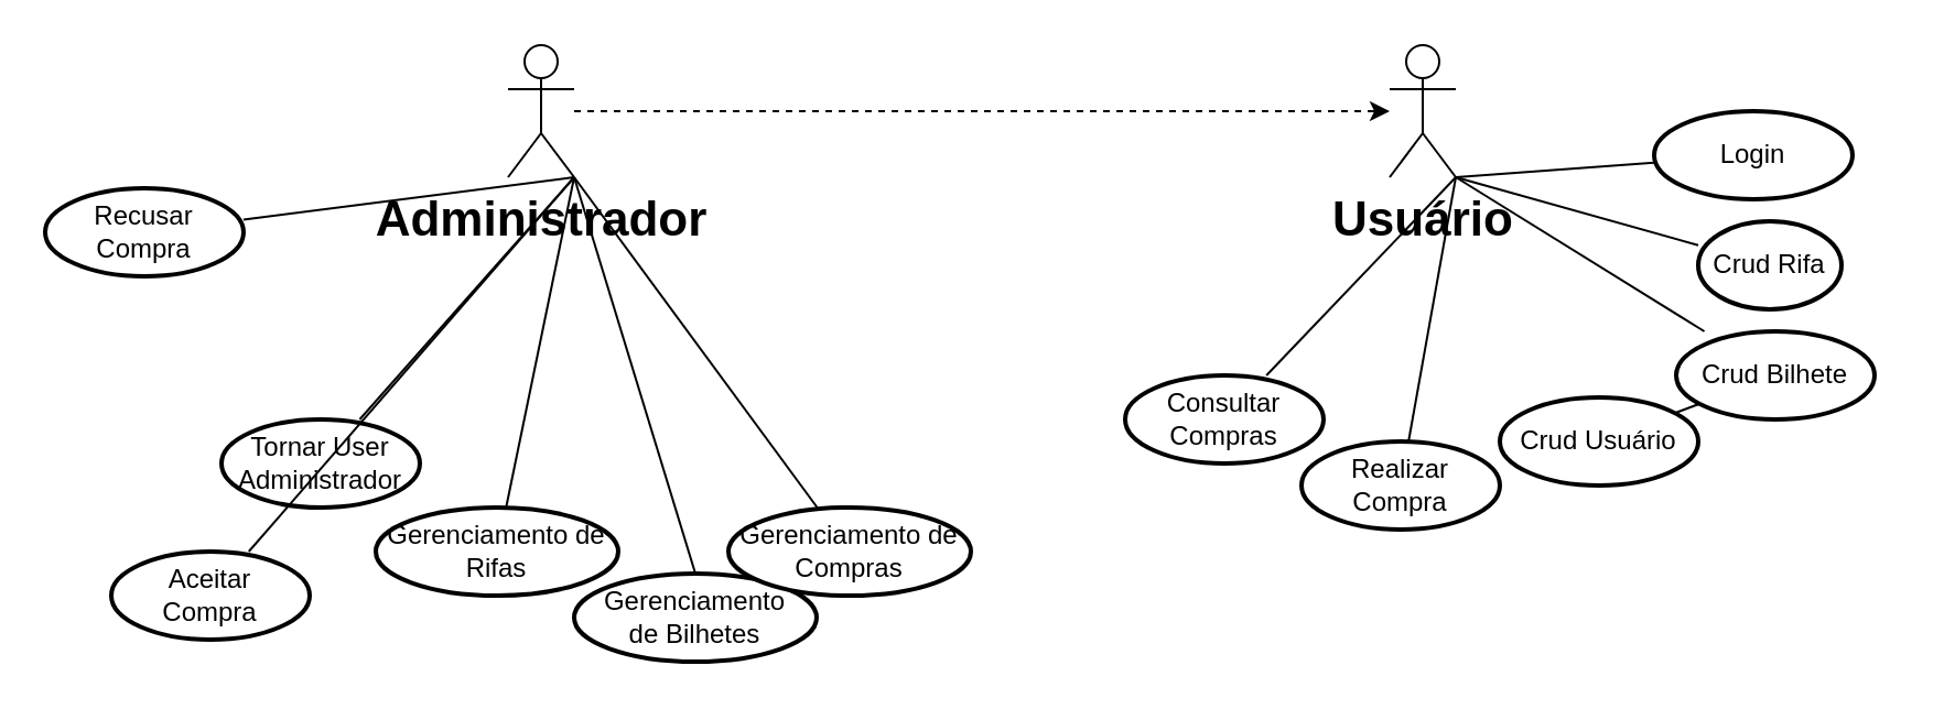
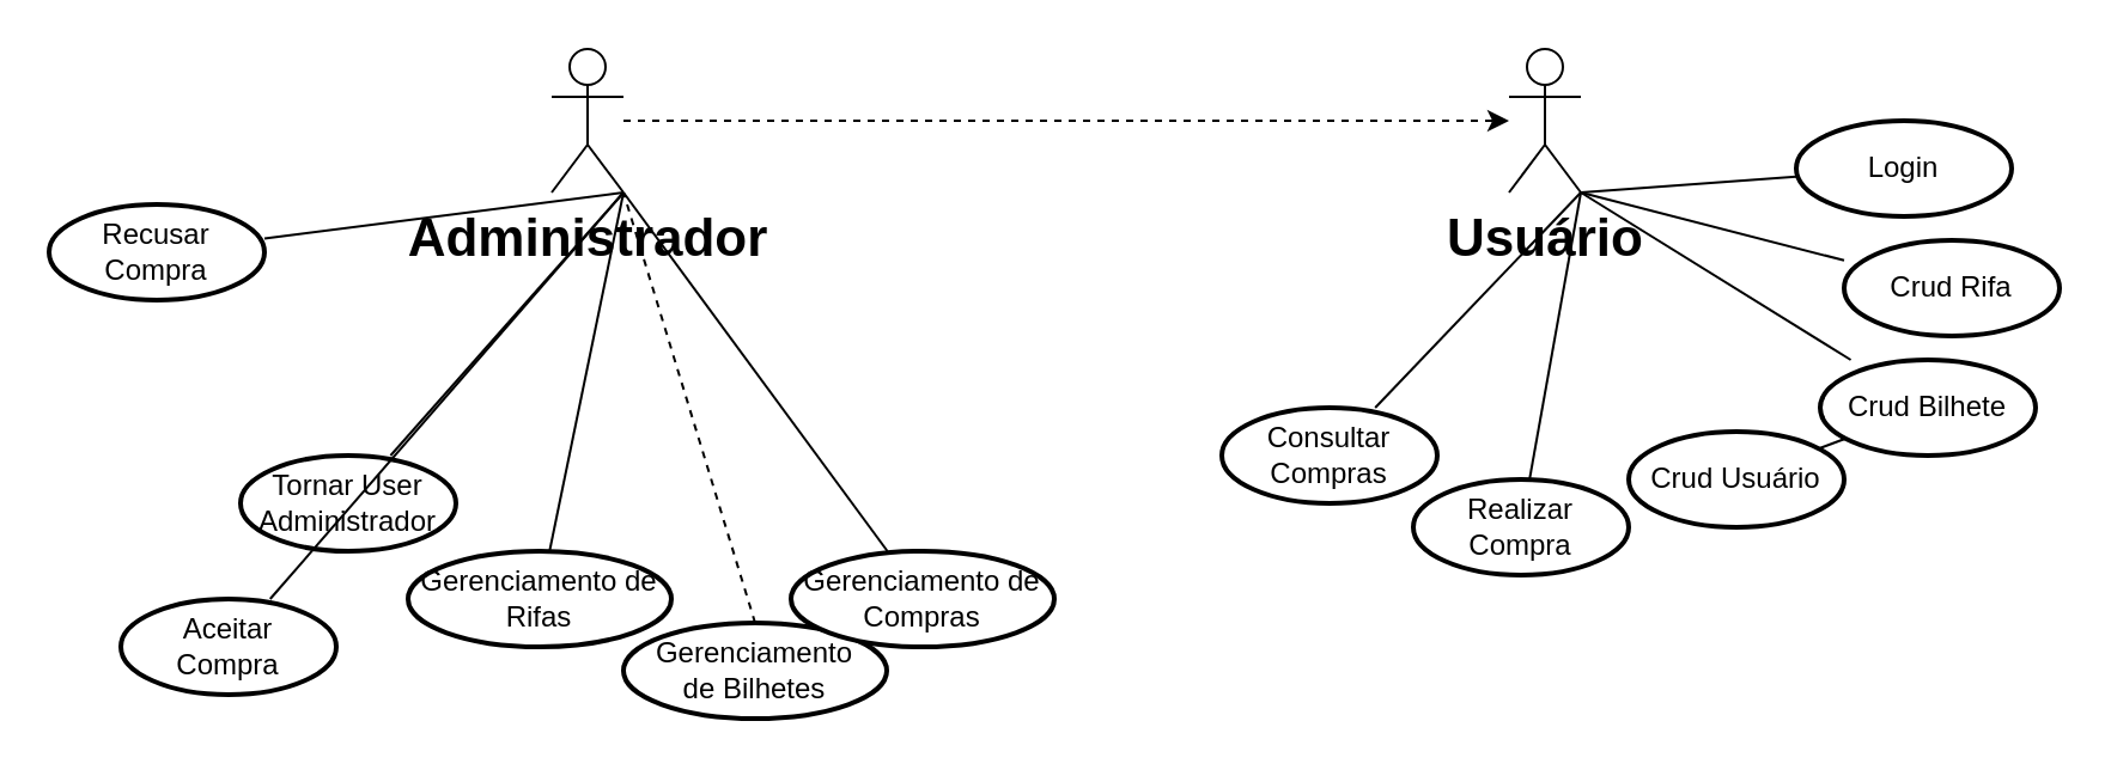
- <mxCell id="9" value="Crud Rifa" style="strokeWidth=2;html=1;shape=mxgraph.flowchart.start_1;whiteSpace=wrap;" vertex="1" parent="1"><mxGeometry x="770" y="100" width="65" height="40" as="geometry" /></mxCell>
+ <mxCell id="9" value="Crud Rifa" style="strokeWidth=2;html=1;shape=mxgraph.flowchart.start_1;whiteSpace=wrap;" vertex="1" parent="1"><mxGeometry x="770" y="100" width="90" height="40" as="geometry" /></mxCell>
- <mxCell id="24" style="rounded=0;orthogonalLoop=1;jettySize=auto;html=1;entryX=1;entryY=1;entryDx=0;entryDy=0;entryPerimeter=0;endArrow=none;endFill=0;exitX=0.5;exitY=0;exitDx=0;exitDy=0;exitPerimeter=0;" edge="1" parent="1" source="25" target="3"><mxGeometry relative="1" as="geometry"><mxPoint x="400" y="180" as="sourcePoint" /><mxPoint x="393" y="60" as="targetPoint" /></mxGeometry></mxCell>
+ <mxCell id="24" style="rounded=0;orthogonalLoop=1;jettySize=auto;html=1;entryX=1;entryY=1;entryDx=0;entryDy=0;entryPerimeter=0;endArrow=none;endFill=0;exitX=0.5;exitY=0;exitDx=0;exitDy=0;exitPerimeter=0;dashed=1;" edge="1" parent="1" source="25" target="3"><mxGeometry relative="1" as="geometry"><mxPoint x="400" y="180" as="sourcePoint" /><mxPoint x="393" y="60" as="targetPoint" /></mxGeometry></mxCell>
